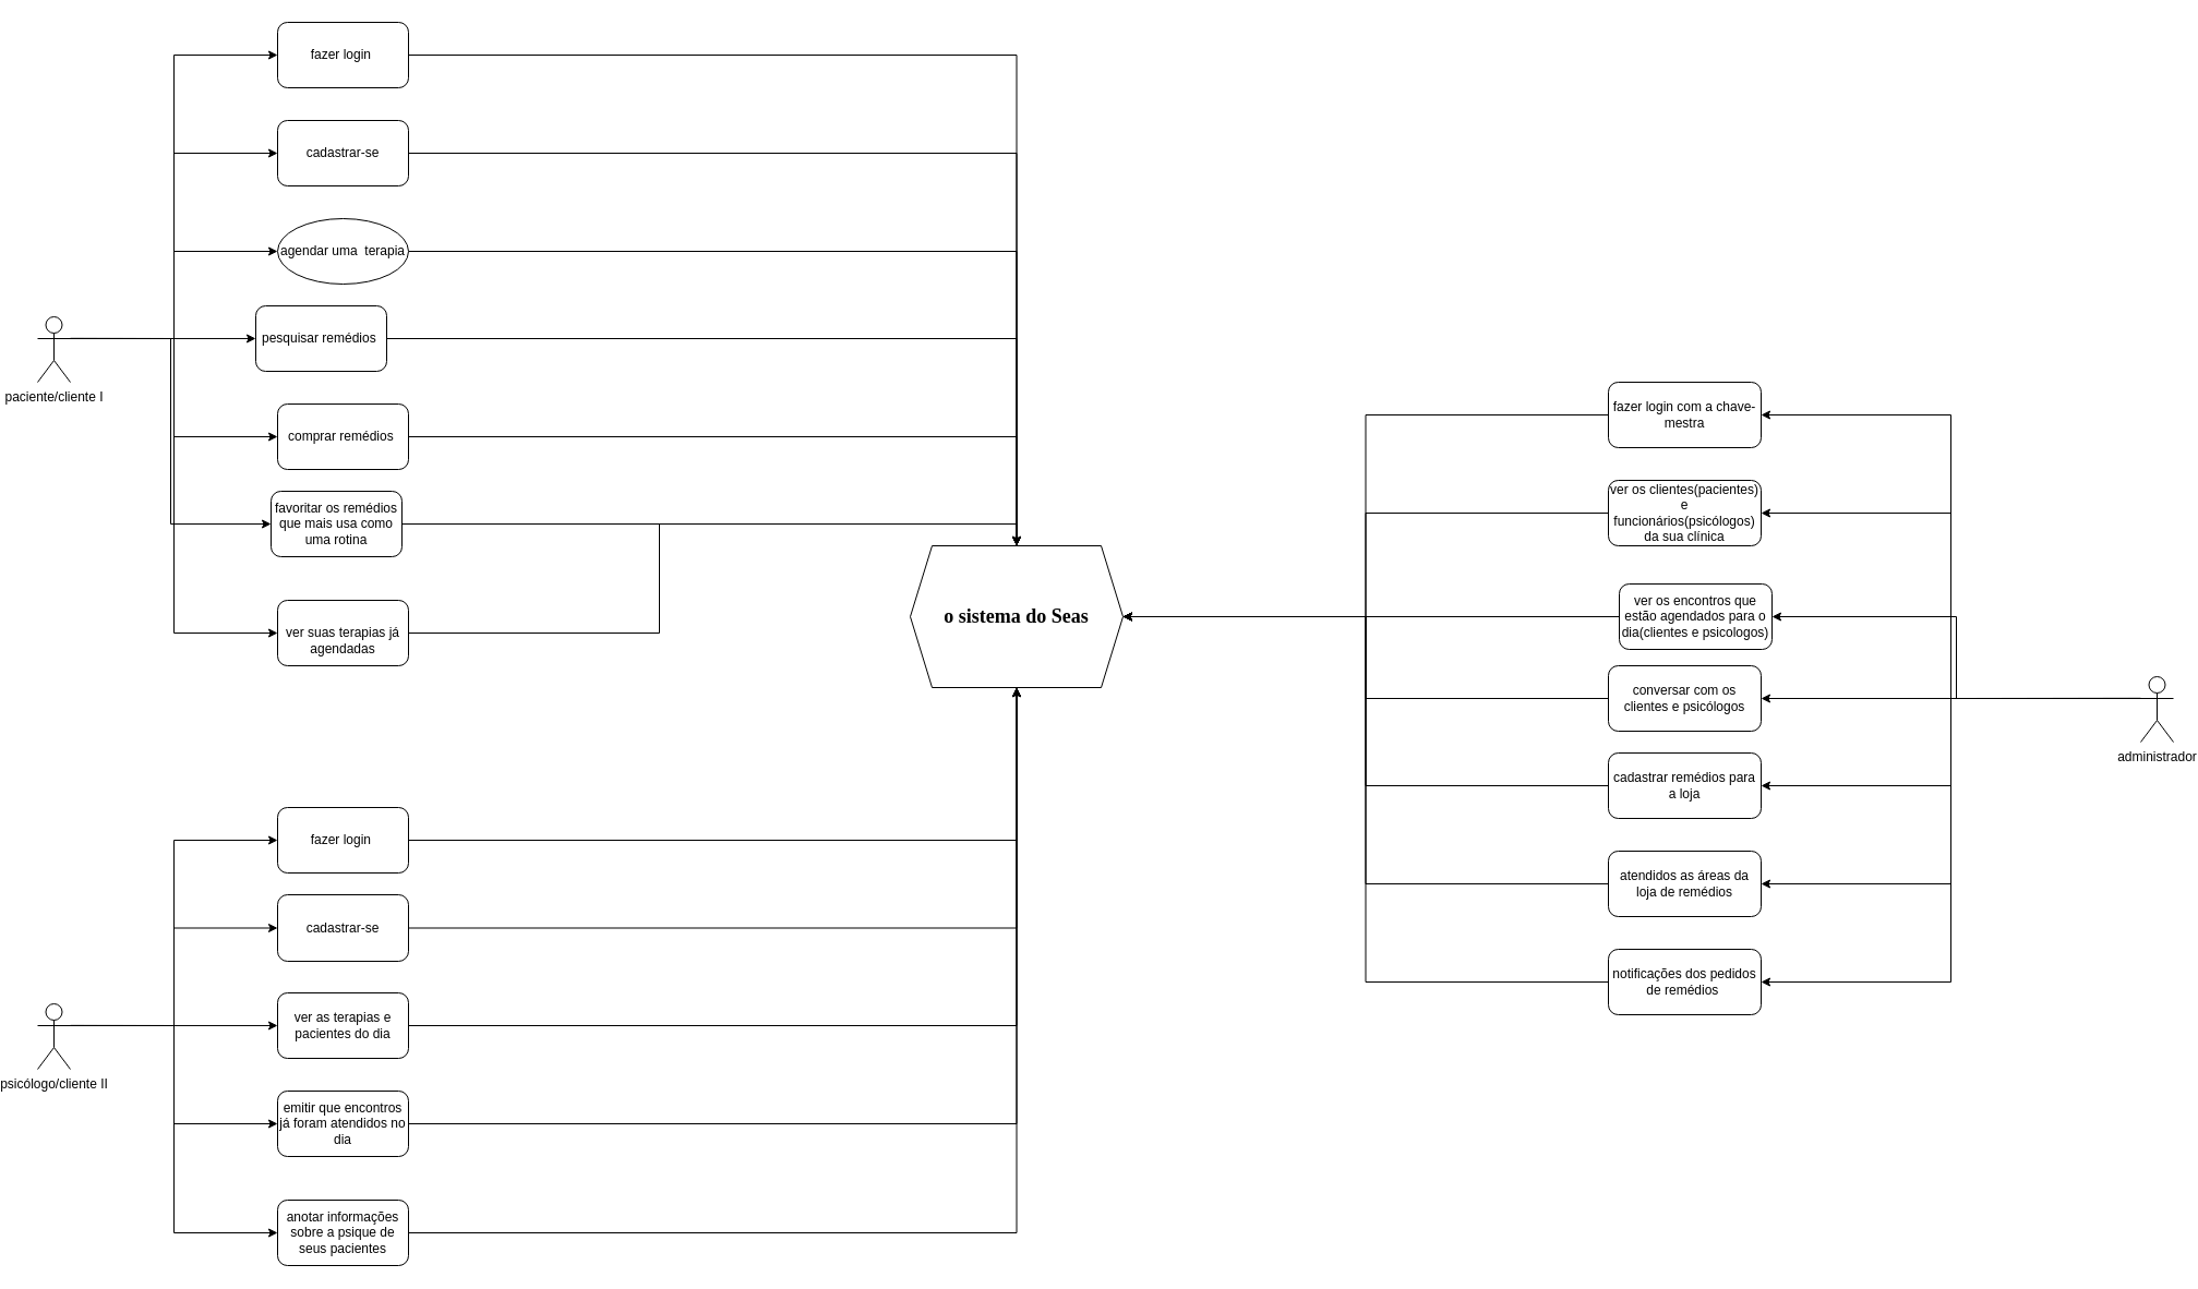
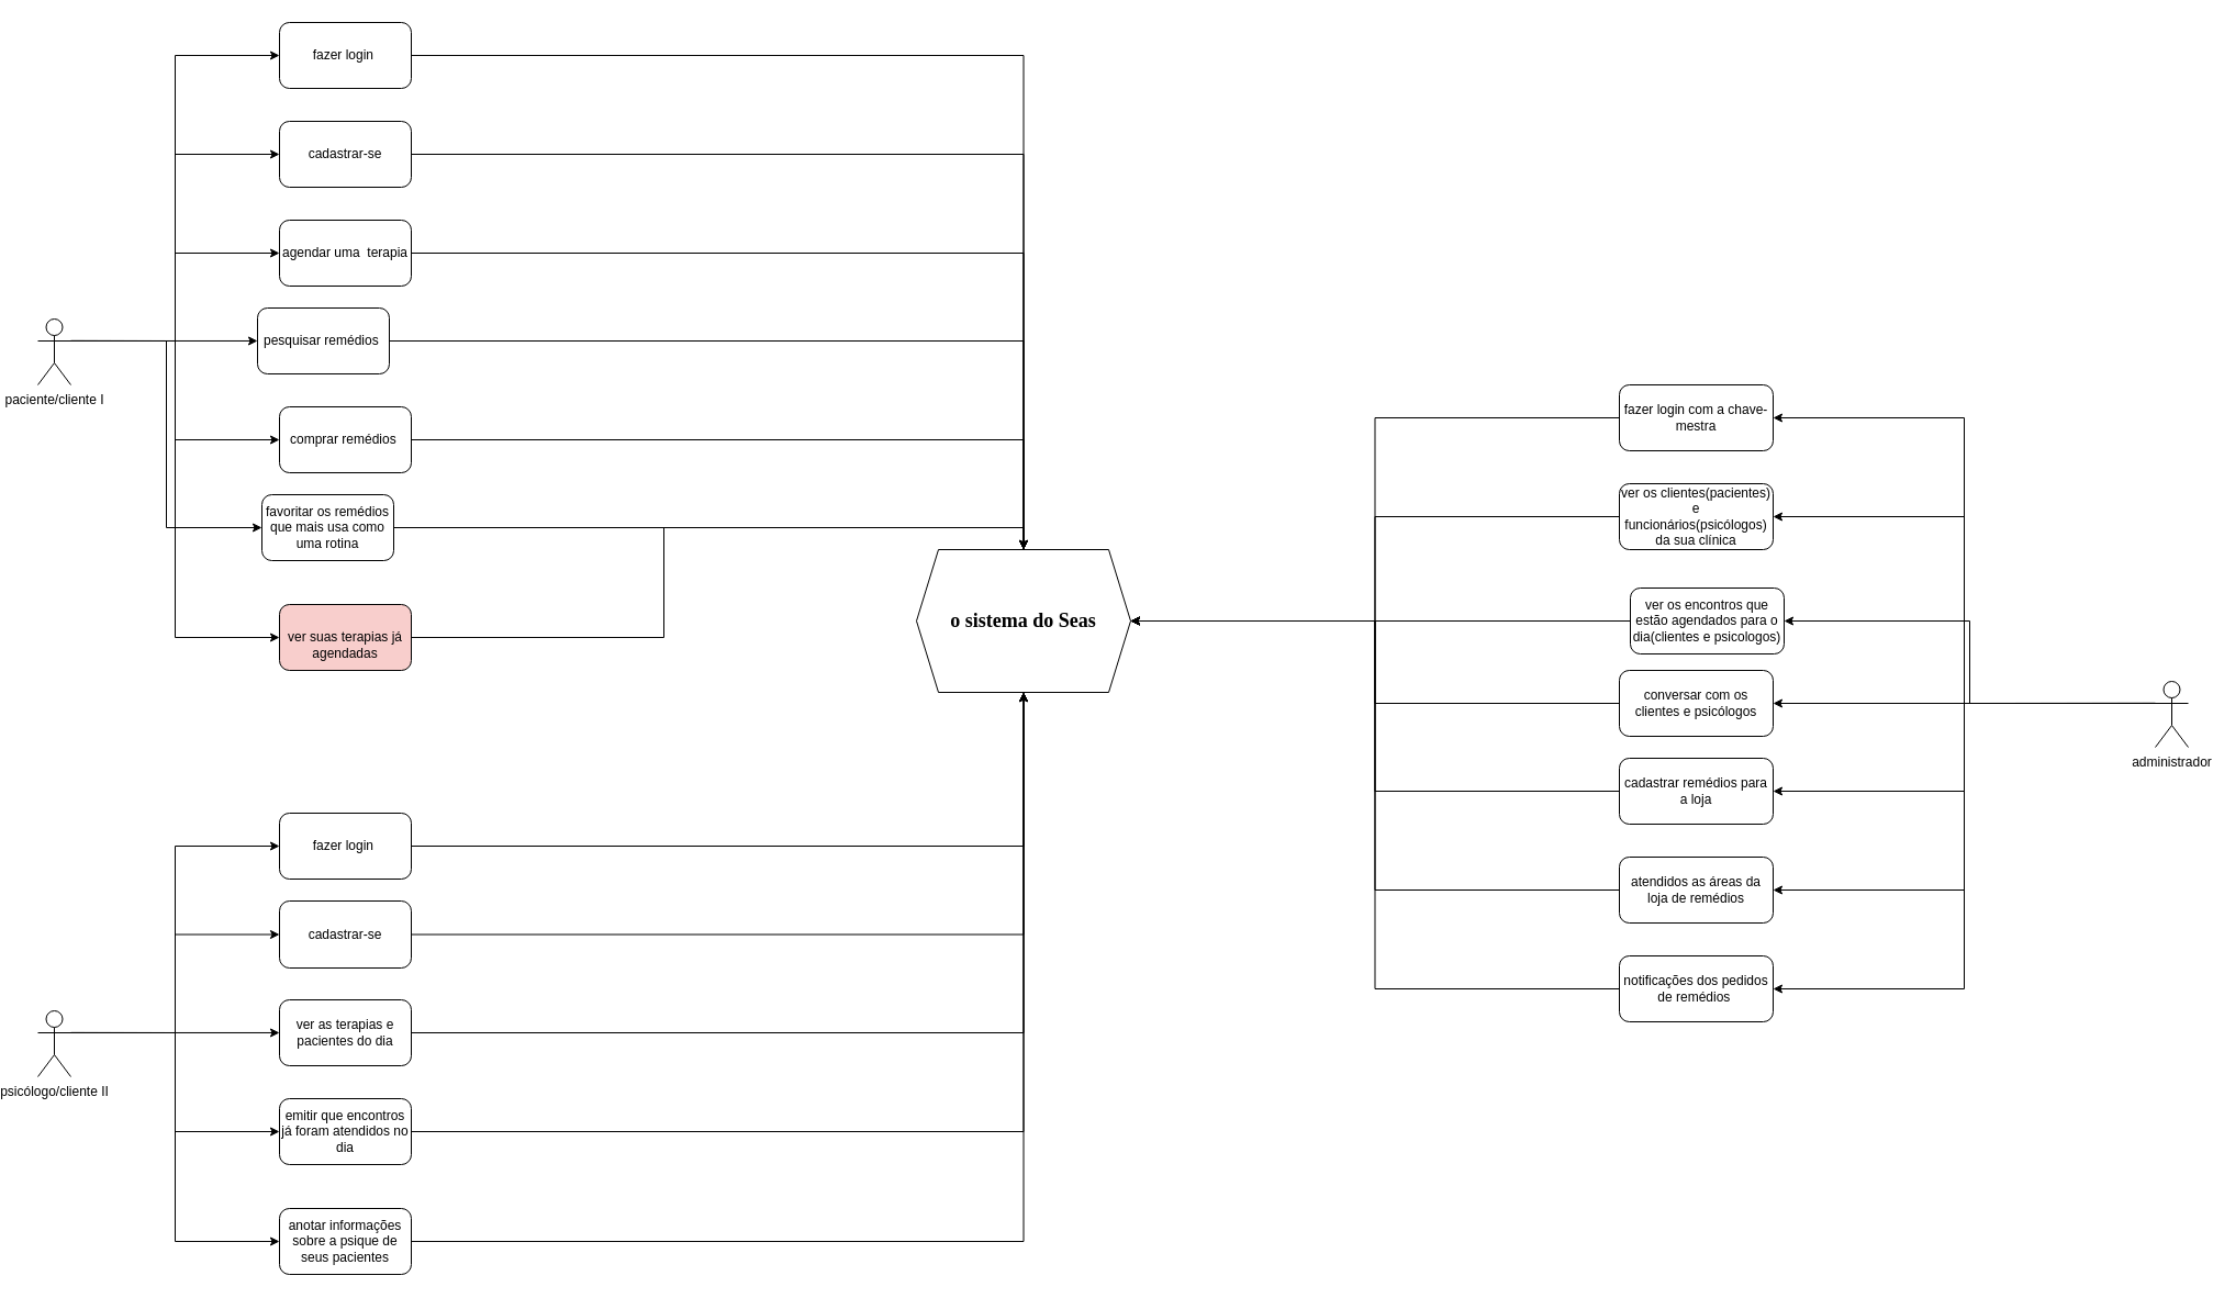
- <mxCell id="35" value="&lt;font style=&quot;vertical-align: inherit;&quot;&gt;&lt;font style=&quot;vertical-align: inherit;&quot;&gt;agendar uma&amp;nbsp; terapia&lt;/font&gt;&lt;/font&gt;" style="ellipse;whiteSpace=wrap;html=1;" parent="1" vertex="1"><mxGeometry x="240" y="200" width="120" height="60" as="geometry" /></mxCell>
+ <mxCell id="35" value="&lt;font style=&quot;vertical-align: inherit;&quot;&gt;&lt;font style=&quot;vertical-align: inherit;&quot;&gt;agendar uma&amp;nbsp; terapia&lt;/font&gt;&lt;/font&gt;" style="rounded=1;whiteSpace=wrap;html=1;" parent="1" vertex="1"><mxGeometry x="240" y="200" width="120" height="60" as="geometry" /></mxCell>
- <mxCell id="41" value="&lt;font style=&quot;vertical-align: inherit;&quot;&gt;&lt;font style=&quot;vertical-align: inherit;&quot;&gt;&lt;font style=&quot;vertical-align: inherit;&quot;&gt;&lt;font style=&quot;vertical-align: inherit;&quot;&gt;&lt;font style=&quot;vertical-align: inherit;&quot;&gt;&lt;font style=&quot;vertical-align: inherit;&quot;&gt;&lt;font style=&quot;vertical-align: inherit;&quot;&gt;&lt;font style=&quot;vertical-align: inherit;&quot;&gt;favoritar os remédios que mais usa como uma rotina&lt;/font&gt;&lt;/font&gt;&lt;/font&gt;&lt;/font&gt;&lt;/font&gt;&lt;/font&gt;&lt;/font&gt;&lt;/font&gt;" style="rounded=1;whiteSpace=wrap;html=1;" parent="1" vertex="1"><mxGeometry x="234" y="450" width="120" height="60" as="geometry" /></mxCell>
+ <mxCell id="41" value="&lt;font style=&quot;vertical-align: inherit;&quot;&gt;&lt;font style=&quot;vertical-align: inherit;&quot;&gt;&lt;font style=&quot;vertical-align: inherit;&quot;&gt;&lt;font style=&quot;vertical-align: inherit;&quot;&gt;&lt;font style=&quot;vertical-align: inherit;&quot;&gt;&lt;font style=&quot;vertical-align: inherit;&quot;&gt;&lt;font style=&quot;vertical-align: inherit;&quot;&gt;&lt;font style=&quot;vertical-align: inherit;&quot;&gt;favoritar os remédios que mais usa como uma rotina&lt;/font&gt;&lt;/font&gt;&lt;/font&gt;&lt;/font&gt;&lt;/font&gt;&lt;/font&gt;&lt;/font&gt;&lt;/font&gt;" style="rounded=1;whiteSpace=wrap;html=1;" parent="1" vertex="1"><mxGeometry x="224" y="450" width="120" height="60" as="geometry" /></mxCell>
- <mxCell id="43" value="&lt;br&gt;&lt;font style=&quot;vertical-align: inherit;&quot;&gt;&lt;font style=&quot;vertical-align: inherit;&quot;&gt;ver suas terapias já agendadas&lt;/font&gt;&lt;/font&gt;" style="rounded=1;whiteSpace=wrap;html=1;" parent="1" vertex="1"><mxGeometry x="240" y="550" width="120" height="60" as="geometry" /></mxCell>
+ <mxCell id="43" value="&lt;br&gt;&lt;font style=&quot;vertical-align: inherit;&quot;&gt;&lt;font style=&quot;vertical-align: inherit;&quot;&gt;ver suas terapias já agendadas&lt;/font&gt;&lt;/font&gt;" style="rounded=1;whiteSpace=wrap;html=1;fillColor=#f8cecc;" parent="1" vertex="1"><mxGeometry x="240" y="550" width="120" height="60" as="geometry" /></mxCell>
